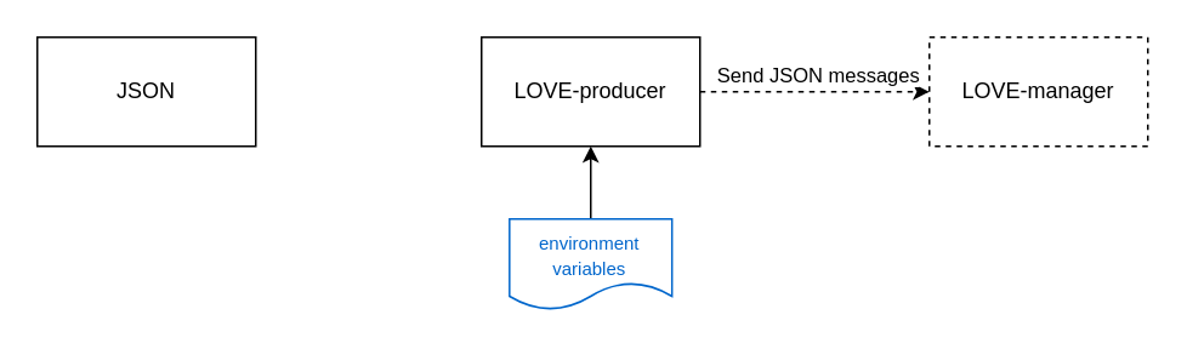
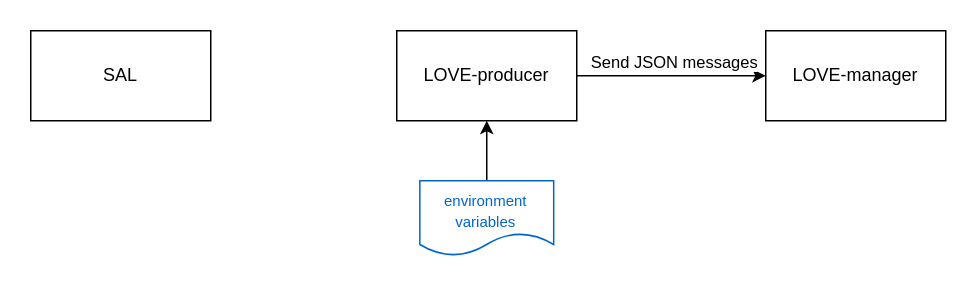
- <mxCell id="5" value="JSON" style="rounded=0;whiteSpace=wrap;html=1;" vertex="1" parent="1"><mxGeometry x="20" y="20" width="120" height="60" as="geometry" /></mxCell>
+ <mxCell id="5" value="SAL" style="rounded=0;whiteSpace=wrap;html=1;" vertex="1" parent="1"><mxGeometry x="20" y="20" width="120" height="60" as="geometry" /></mxCell>
- <mxCell id="2" value="" style="edgeStyle=orthogonalEdgeStyle;rounded=0;orthogonalLoop=1;jettySize=auto;html=1;dashed=1;" edge="1" parent="1" source="4" target="6"><mxGeometry relative="1" as="geometry" /></mxCell>
+ <mxCell id="2" value="" style="edgeStyle=orthogonalEdgeStyle;rounded=0;orthogonalLoop=1;jettySize=auto;html=1;" edge="1" parent="1" source="4" target="6"><mxGeometry relative="1" as="geometry" /></mxCell>
- <mxCell id="6" value="LOVE-manager" style="rounded=0;whiteSpace=wrap;html=1;dashed=1;" vertex="1" parent="1"><mxGeometry x="510" y="20" width="120" height="60" as="geometry" /></mxCell>
+ <mxCell id="6" value="LOVE-manager" style="rounded=0;whiteSpace=wrap;html=1;" vertex="1" parent="1"><mxGeometry x="510" y="20" width="120" height="60" as="geometry" /></mxCell>
